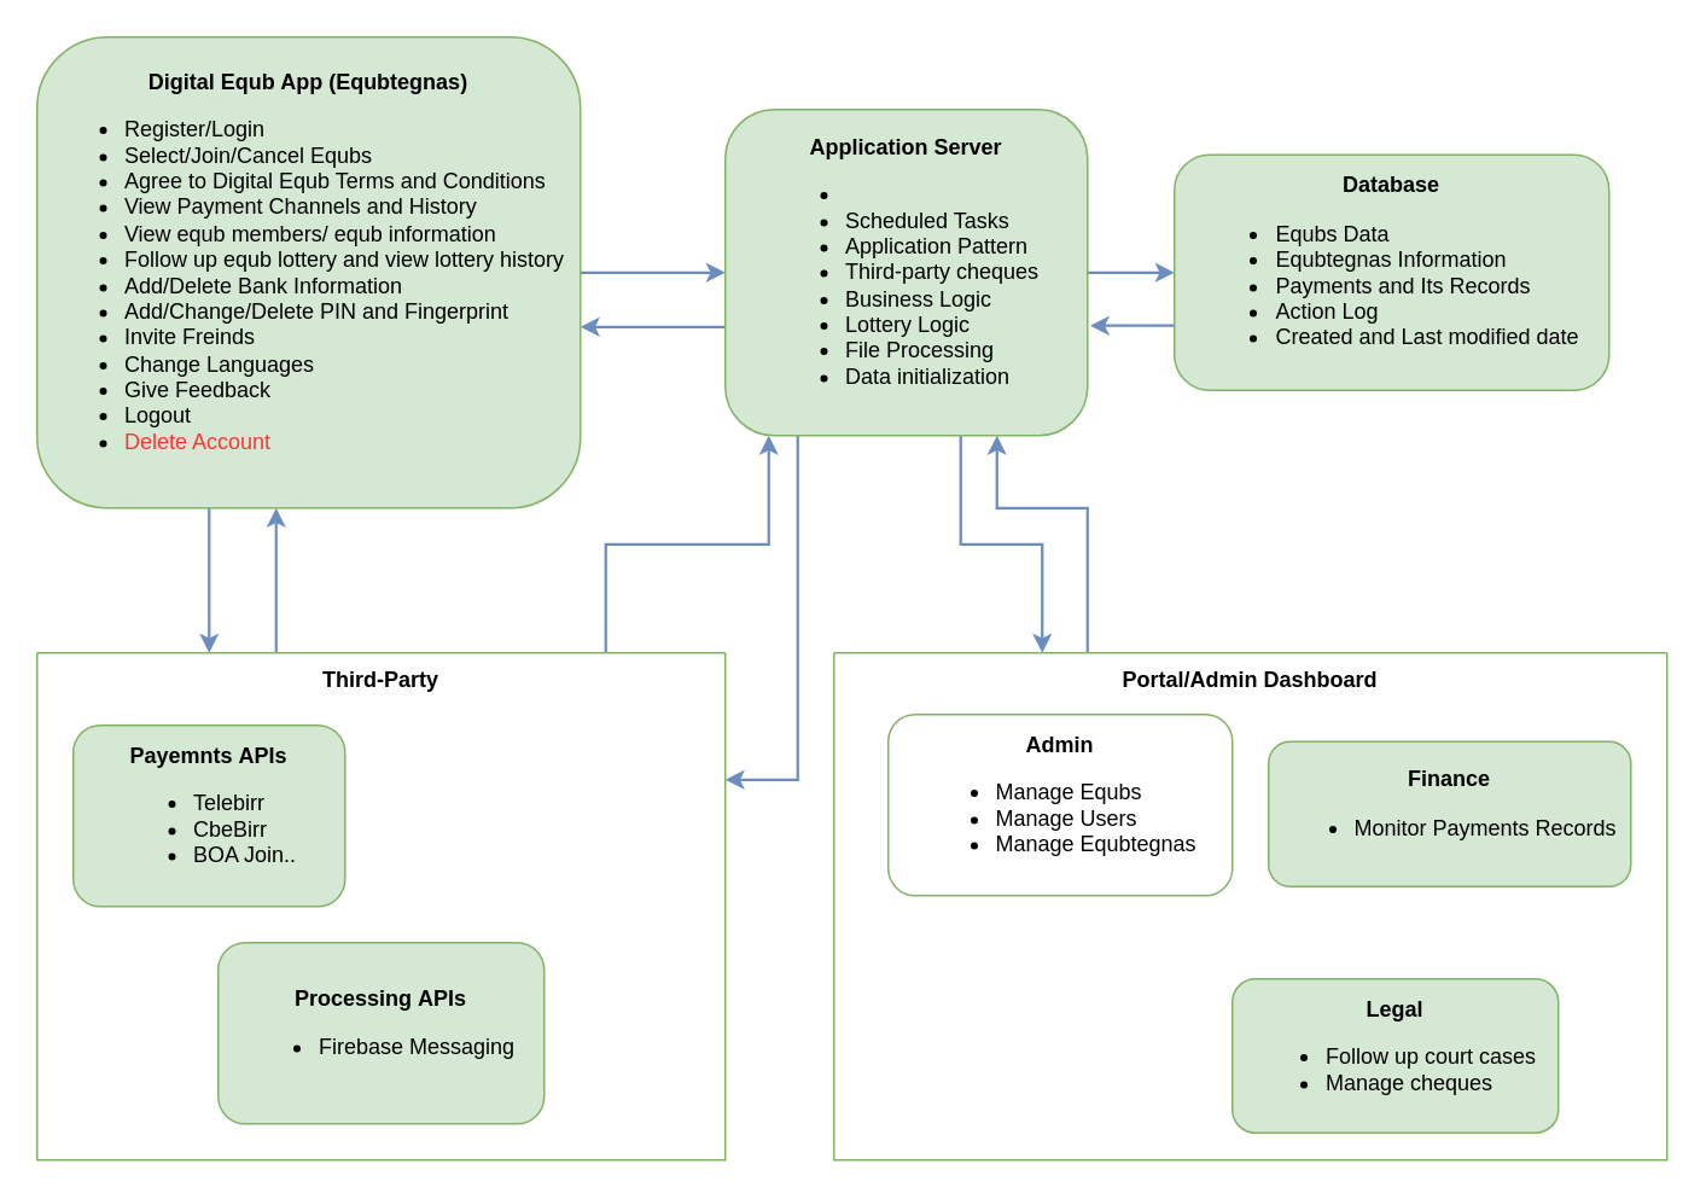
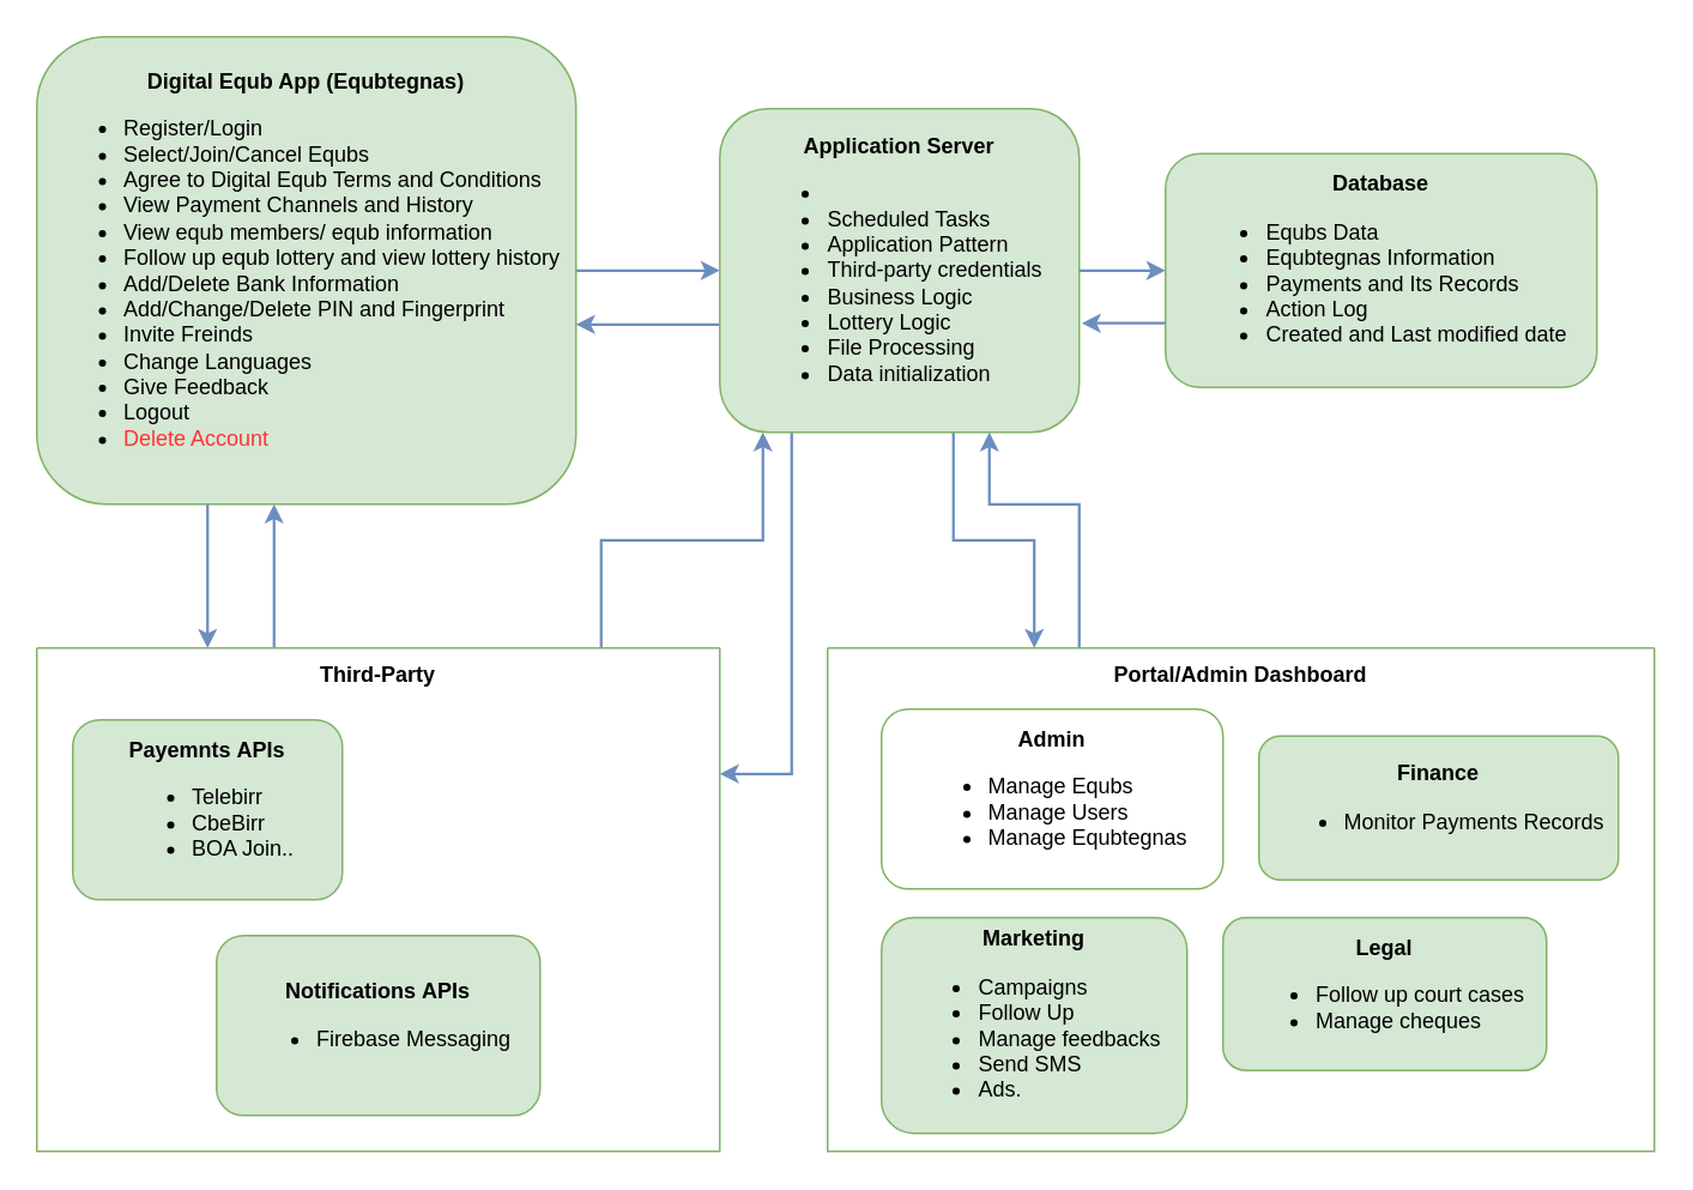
- <mxCell id="14" value="&lt;b&gt;Application Server&lt;/b&gt;&lt;br&gt;&lt;div&gt;&lt;ul&gt;&lt;li style=&quot;text-align: justify;&quot;&gt;&lt;li style=&quot;text-align: justify;&quot;&gt;Scheduled Tasks&lt;/li&gt;&lt;li style=&quot;text-align: justify;&quot;&gt;Application Pattern&lt;/li&gt;&lt;li style=&quot;text-align: justify;&quot;&gt;Third-party cheques&lt;/li&gt;&lt;li style=&quot;text-align: justify;&quot;&gt;Business Logic&lt;/li&gt;&lt;li style=&quot;text-align: justify;&quot;&gt;Lottery Logic&lt;/li&gt;&lt;li style=&quot;text-align: justify;&quot;&gt;File Processing&lt;/li&gt;&lt;li style=&quot;text-align: justify;&quot;&gt;Data initialization&lt;/li&gt;&lt;/li&gt;&lt;/ul&gt;&lt;/div&gt;" style="whiteSpace=wrap;html=1;rounded=1;glass=0;strokeWidth=1;shadow=0;fillColor=#d5e8d4;strokeColor=#82b366;" parent="1" vertex="1"><mxGeometry x="400" y="60" width="200" height="180" as="geometry" /></mxCell>
+ <mxCell id="14" value="&lt;b&gt;Application Server&lt;/b&gt;&lt;br&gt;&lt;div&gt;&lt;ul&gt;&lt;li style=&quot;text-align: justify;&quot;&gt;&lt;li style=&quot;text-align: justify;&quot;&gt;Scheduled Tasks&lt;/li&gt;&lt;li style=&quot;text-align: justify;&quot;&gt;Application Pattern&lt;/li&gt;&lt;li style=&quot;text-align: justify;&quot;&gt;Third-party credentials&lt;/li&gt;&lt;li style=&quot;text-align: justify;&quot;&gt;Business Logic&lt;/li&gt;&lt;li style=&quot;text-align: justify;&quot;&gt;Lottery Logic&lt;/li&gt;&lt;li style=&quot;text-align: justify;&quot;&gt;File Processing&lt;/li&gt;&lt;li style=&quot;text-align: justify;&quot;&gt;Data initialization&lt;/li&gt;&lt;/li&gt;&lt;/ul&gt;&lt;/div&gt;" style="whiteSpace=wrap;html=1;rounded=1;glass=0;strokeWidth=1;shadow=0;fillColor=#d5e8d4;strokeColor=#82b366;" parent="1" vertex="1"><mxGeometry x="400" y="60" width="200" height="180" as="geometry" /></mxCell>
- <mxCell id="5" value="&lt;div&gt;&lt;b&gt;Processing&amp;nbsp;&lt;/b&gt;&lt;b style=&quot;background-color: transparent; color: light-dark(rgb(0, 0, 0), rgb(255, 255, 255));&quot;&gt;APIs&lt;/b&gt;&lt;/div&gt;&lt;div&gt;&lt;ul&gt;&lt;li style=&quot;text-align: justify;&quot;&gt;Firebase Messaging&lt;/li&gt;&lt;/ul&gt;&lt;/div&gt;" style="rounded=1;whiteSpace=wrap;html=1;fontSize=12;glass=0;strokeWidth=1;shadow=0;align=center;fillColor=#d5e8d4;strokeColor=#82b366;" parent="4" vertex="1"><mxGeometry x="100" y="160" width="180" height="100" as="geometry" /></mxCell>
+ <mxCell id="5" value="&lt;div&gt;&lt;b&gt;Notifications&amp;nbsp;&lt;/b&gt;&lt;b style=&quot;background-color: transparent; color: light-dark(rgb(0, 0, 0), rgb(255, 255, 255));&quot;&gt;APIs&lt;/b&gt;&lt;/div&gt;&lt;div&gt;&lt;ul&gt;&lt;li style=&quot;text-align: justify;&quot;&gt;Firebase Messaging&lt;/li&gt;&lt;/ul&gt;&lt;/div&gt;" style="rounded=1;whiteSpace=wrap;html=1;fontSize=12;glass=0;strokeWidth=1;shadow=0;align=center;fillColor=#d5e8d4;strokeColor=#82b366;" parent="4" vertex="1"><mxGeometry x="100" y="160" width="180" height="100" as="geometry" /></mxCell>
+ <mxCell id="18" value="&lt;div&gt;&lt;b&gt;Marketing&lt;/b&gt;&lt;/div&gt;&lt;div&gt;&lt;ul&gt;&lt;li style=&quot;text-align: justify;&quot;&gt;Campaigns&lt;/li&gt;&lt;li style=&quot;text-align: justify;&quot;&gt;Follow Up&lt;/li&gt;&lt;li style=&quot;text-align: justify;&quot;&gt;Manage feedbacks&lt;/li&gt;&lt;li style=&quot;text-align: justify;&quot;&gt;Send SMS&lt;/li&gt;&lt;li style=&quot;text-align: justify;&quot;&gt;Ads.&lt;/li&gt;&lt;/ul&gt;&lt;/div&gt;" style="rounded=1;whiteSpace=wrap;html=1;fontSize=12;glass=0;strokeWidth=1;shadow=0;align=center;fillColor=#d5e8d4;strokeColor=#82b366;" parent="17" vertex="1"><mxGeometry x="30" y="150" width="170" height="120" as="geometry" /></mxCell>
- <mxCell id="21" value="&lt;div&gt;&lt;b&gt;Legal&lt;/b&gt;&lt;/div&gt;&lt;div&gt;&lt;ul&gt;&lt;li style=&quot;text-align: justify;&quot;&gt;Follow up court cases&lt;/li&gt;&lt;li style=&quot;text-align: justify;&quot;&gt;Manage cheques&lt;/li&gt;&lt;/ul&gt;&lt;/div&gt;" style="rounded=1;whiteSpace=wrap;html=1;fontSize=12;glass=0;strokeWidth=1;shadow=0;align=center;fillColor=#d5e8d4;strokeColor=#82b366;" parent="17" vertex="1"><mxGeometry x="220" y="180" width="180" height="85" as="geometry" /></mxCell>
+ <mxCell id="21" value="&lt;div&gt;&lt;b&gt;Legal&lt;/b&gt;&lt;/div&gt;&lt;div&gt;&lt;ul&gt;&lt;li style=&quot;text-align: justify;&quot;&gt;Follow up court cases&lt;/li&gt;&lt;li style=&quot;text-align: justify;&quot;&gt;Manage cheques&lt;/li&gt;&lt;/ul&gt;&lt;/div&gt;" style="rounded=1;whiteSpace=wrap;html=1;fontSize=12;glass=0;strokeWidth=1;shadow=0;align=center;fillColor=#d5e8d4;strokeColor=#82b366;" parent="17" vertex="1"><mxGeometry x="220" y="150" width="180" height="85" as="geometry" /></mxCell>
